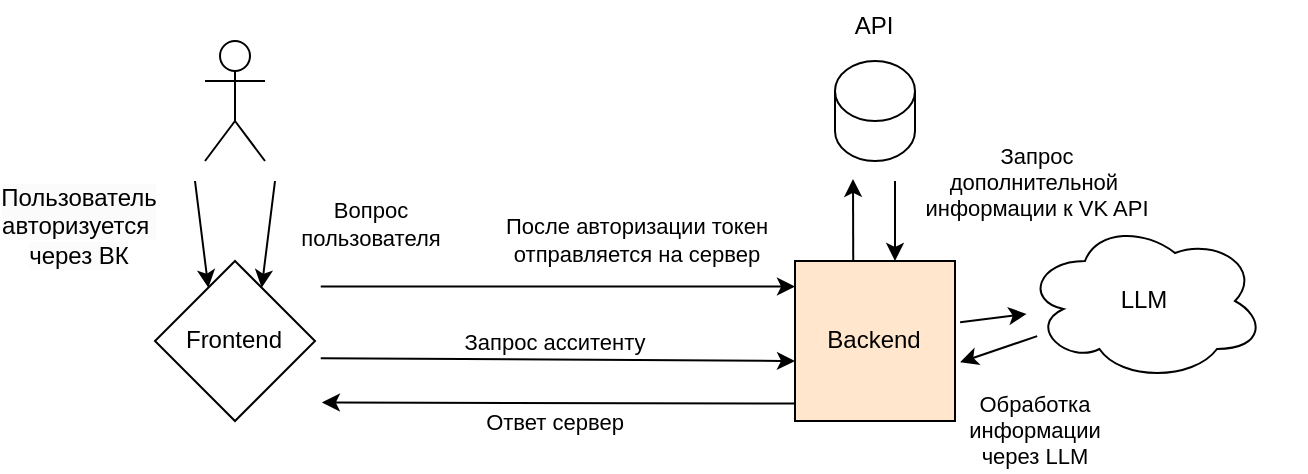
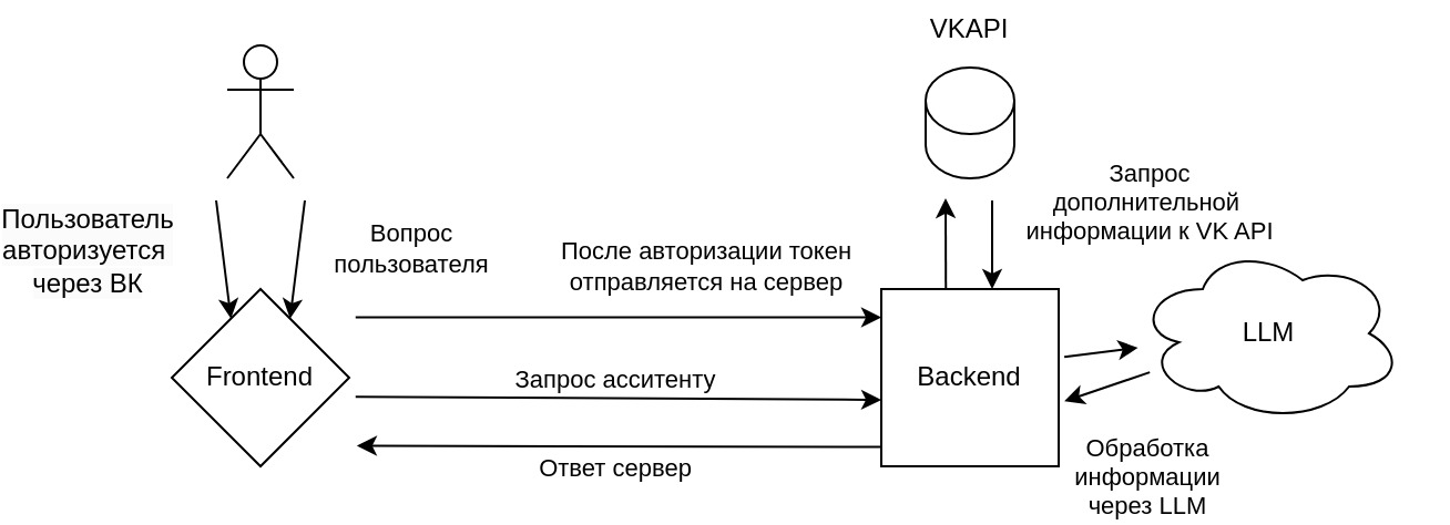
- <mxCell id="11" value="API" style="shape=cylinder3;whiteSpace=wrap;html=1;boundedLbl=1;backgroundOutline=1;size=15;labelPosition=center;verticalLabelPosition=top;align=center;verticalAlign=bottom;spacing=10;" vertex="1" parent="1"><mxGeometry x="360" y="30" width="40" height="50" as="geometry" /></mxCell>
+ <mxCell id="11" value="VKAPI" style="shape=cylinder3;whiteSpace=wrap;html=1;boundedLbl=1;backgroundOutline=1;size=15;labelPosition=center;verticalLabelPosition=top;align=center;verticalAlign=bottom;spacing=10;" vertex="1" parent="1"><mxGeometry x="360" y="30" width="40" height="50" as="geometry" /></mxCell>
- <mxCell id="3" value="Backend" style="whiteSpace=wrap;html=1;aspect=fixed;fillColor=#ffe6cc;" vertex="1" parent="1"><mxGeometry x="340" y="130" width="80" height="80" as="geometry" /></mxCell>
+ <mxCell id="3" value="Backend" style="whiteSpace=wrap;html=1;aspect=fixed;" vertex="1" parent="1"><mxGeometry x="340" y="130" width="80" height="80" as="geometry" /></mxCell>
